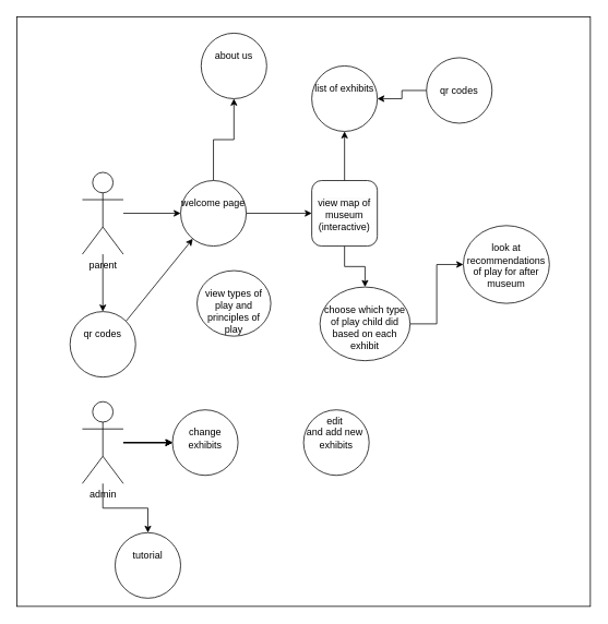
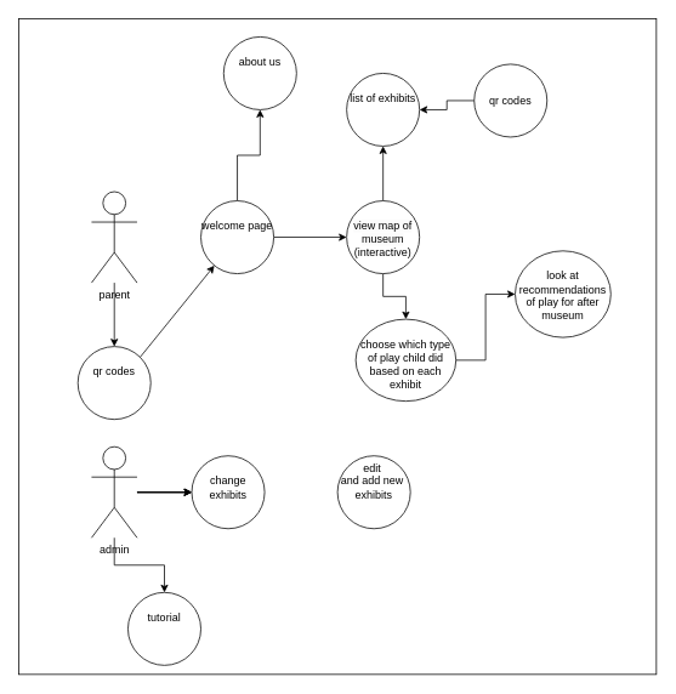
- <mxCell id="3" value="" style="edgeStyle=orthogonalEdgeStyle;rounded=0;orthogonalLoop=1;jettySize=auto;html=1;" edge="1" parent="1" source="5" target="20"><mxGeometry relative="1" as="geometry" /></mxCell>
- <mxCell id="24" value="&lt;span style=&quot;color: rgb(0, 0, 0); font-family: Helvetica; font-size: 12px; font-style: normal; font-variant-ligatures: normal; font-variant-caps: normal; font-weight: 400; letter-spacing: normal; orphans: 2; text-align: center; text-indent: 0px; text-transform: none; widows: 2; word-spacing: 0px; -webkit-text-stroke-width: 0px; background-color: rgb(251, 251, 251); text-decoration-thickness: initial; text-decoration-style: initial; text-decoration-color: initial; float: none; display: inline !important;&quot;&gt;&lt;br&gt;view map of museum&lt;br&gt;&lt;/span&gt;(interactive)" style="whiteSpace=wrap;html=1;verticalAlign=top;rounded=1;" vertex="1" parent="1"><mxGeometry x="380" y="220" width="80" height="80" as="geometry" /></mxCell>
+ <mxCell id="24" value="&lt;span style=&quot;color: rgb(0, 0, 0); font-family: Helvetica; font-size: 12px; font-style: normal; font-variant-ligatures: normal; font-variant-caps: normal; font-weight: 400; letter-spacing: normal; orphans: 2; text-align: center; text-indent: 0px; text-transform: none; widows: 2; word-spacing: 0px; -webkit-text-stroke-width: 0px; background-color: rgb(251, 251, 251); text-decoration-thickness: initial; text-decoration-style: initial; text-decoration-color: initial; float: none; display: inline !important;&quot;&gt;&lt;br&gt;view map of museum&lt;br&gt;&lt;/span&gt;(interactive)" style="ellipse;whiteSpace=wrap;html=1;verticalAlign=top;" vertex="1" parent="1"><mxGeometry x="380" y="220" width="80" height="80" as="geometry" /></mxCell>
- <mxCell id="14" value="&lt;br&gt;view types of play and principles of play" style="ellipse;whiteSpace=wrap;html=1;verticalAlign=top;" vertex="1" parent="1"><mxGeometry x="240" y="330" width="90" height="80" as="geometry" /></mxCell>
